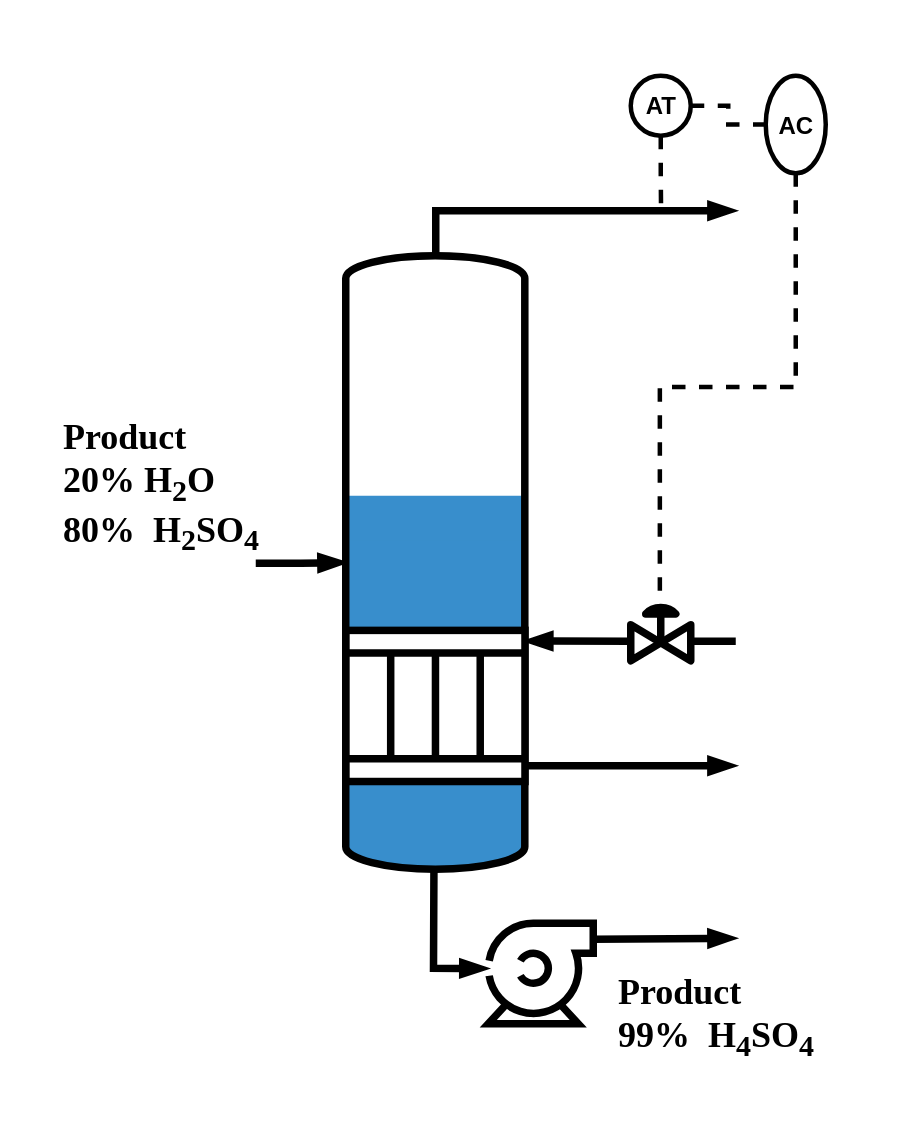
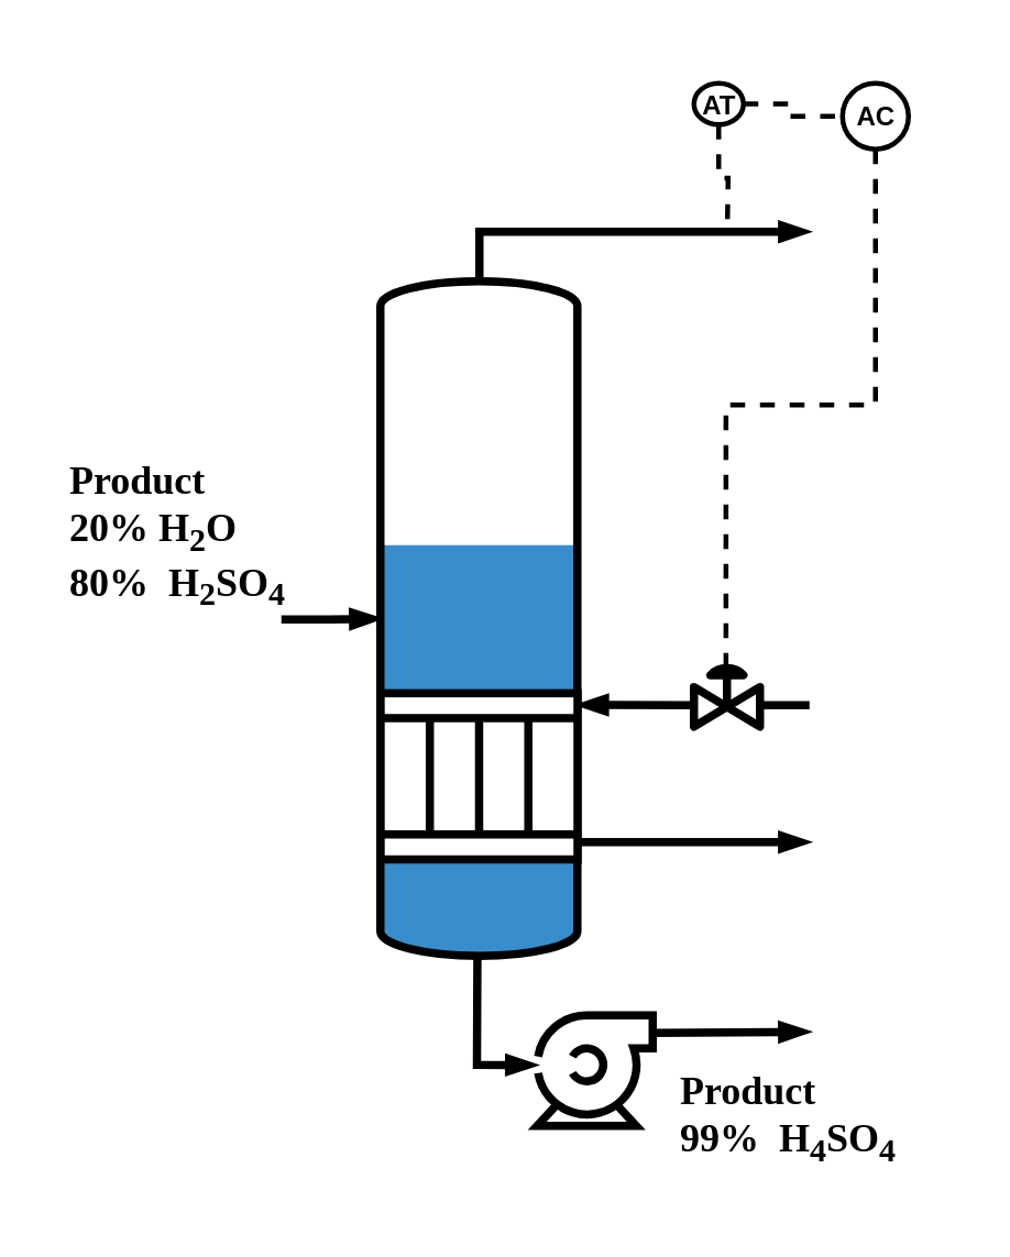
- <mxCell id="18" value="AT" style="dashed=0;outlineConnect=0;align=center;html=1;shape=mxgraph.pid.engines.electric_motor;fontSize=16;strokeColor=default;strokeWidth=3;verticalAlign=middle;fontFamily=Helvetica;fontColor=default;fillColor=default;fontStyle=1" vertex="1" parent="1"><mxGeometry x="420" y="50" width="40" height="40" as="geometry" /></mxCell>
+ <mxCell id="18" value="AT" style="dashed=0;outlineConnect=0;align=center;html=1;shape=mxgraph.pid.engines.electric_motor;fontSize=16;strokeColor=default;strokeWidth=3;verticalAlign=middle;fontFamily=Helvetica;fontColor=default;fillColor=default;fontStyle=1" vertex="1" parent="1"><mxGeometry x="420" y="50" width="30" height="25" as="geometry" /></mxCell>
- <mxCell id="20" value="AC" style="dashed=0;outlineConnect=0;align=center;html=1;shape=mxgraph.pid.engines.electric_motor;fontSize=16;strokeColor=default;strokeWidth=3;verticalAlign=middle;fontFamily=Helvetica;fontColor=default;fillColor=default;fontStyle=1" vertex="1" parent="1"><mxGeometry x="510" y="50" width="40" height="65" as="geometry" /></mxCell>
+ <mxCell id="20" value="AC" style="dashed=0;outlineConnect=0;align=center;html=1;shape=mxgraph.pid.engines.electric_motor;fontSize=16;strokeColor=default;strokeWidth=3;verticalAlign=middle;fontFamily=Helvetica;fontColor=default;fillColor=default;fontStyle=1" vertex="1" parent="1"><mxGeometry x="510" y="50" width="40" height="40" as="geometry" /></mxCell>
